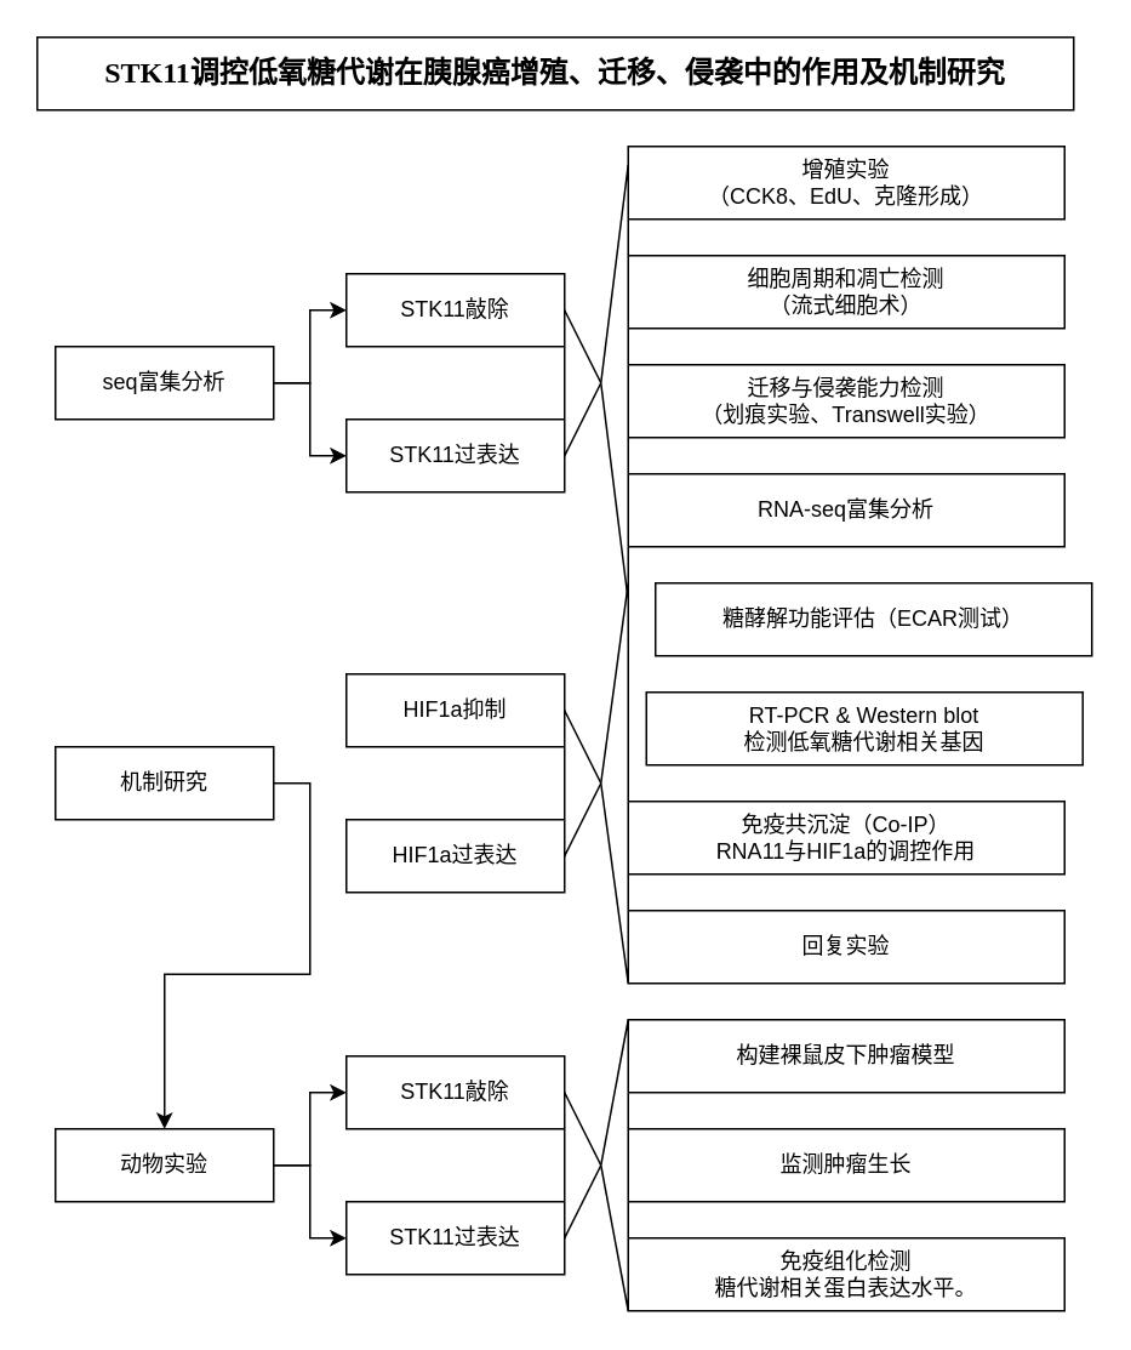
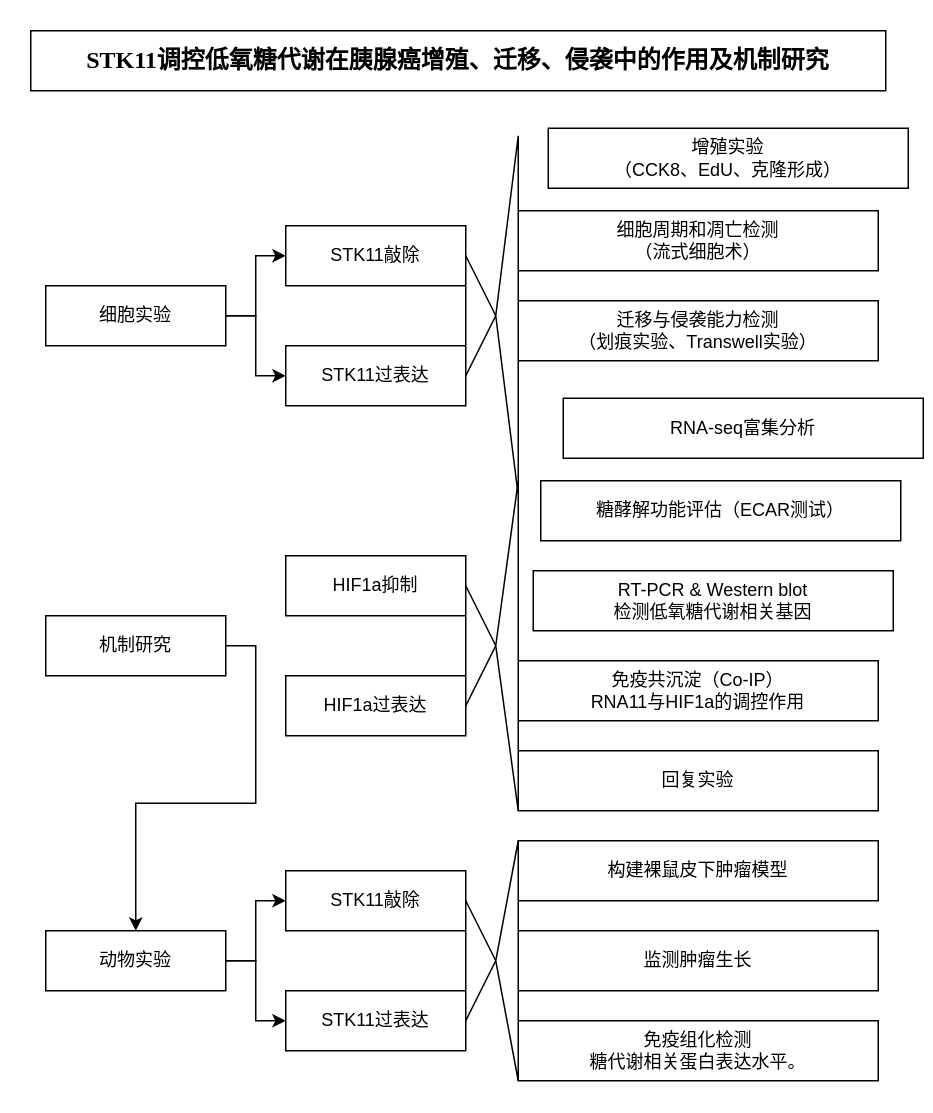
- <mxCell id="3" value="增殖实验&lt;br&gt;（CCK8、EdU、克隆形成）" style="rounded=0;whiteSpace=wrap;html=1;" vertex="1" parent="1"><mxGeometry x="345" y="80" width="240" height="40" as="geometry" /></mxCell>
+ <mxCell id="3" value="增殖实验&lt;br&gt;（CCK8、EdU、克隆形成）" style="rounded=0;whiteSpace=wrap;html=1;" vertex="1" parent="1"><mxGeometry x="365" y="85" width="240" height="40" as="geometry" /></mxCell>
- <mxCell id="6" value="seq富集分析" style="rounded=0;whiteSpace=wrap;html=1;" vertex="1" parent="1"><mxGeometry x="30" y="190" width="120" height="40" as="geometry" /></mxCell>
+ <mxCell id="6" value="细胞实验" style="rounded=0;whiteSpace=wrap;html=1;" vertex="1" parent="1"><mxGeometry x="30" y="190" width="120" height="40" as="geometry" /></mxCell>
- <mxCell id="18" value="&lt;p class=&quot;p1&quot;&gt;&lt;span&gt;RNA-seq富集分析&lt;/span&gt;&lt;/p&gt;" style="rounded=0;whiteSpace=wrap;html=1;fontStyle=0" vertex="1" parent="1"><mxGeometry x="345" y="260" width="240" height="40" as="geometry" /></mxCell>
+ <mxCell id="18" value="&lt;p class=&quot;p1&quot;&gt;&lt;span&gt;RNA-seq富集分析&lt;/span&gt;&lt;/p&gt;" style="rounded=0;whiteSpace=wrap;html=1;fontStyle=0" vertex="1" parent="1"><mxGeometry x="375" y="265" width="240" height="40" as="geometry" /></mxCell>
